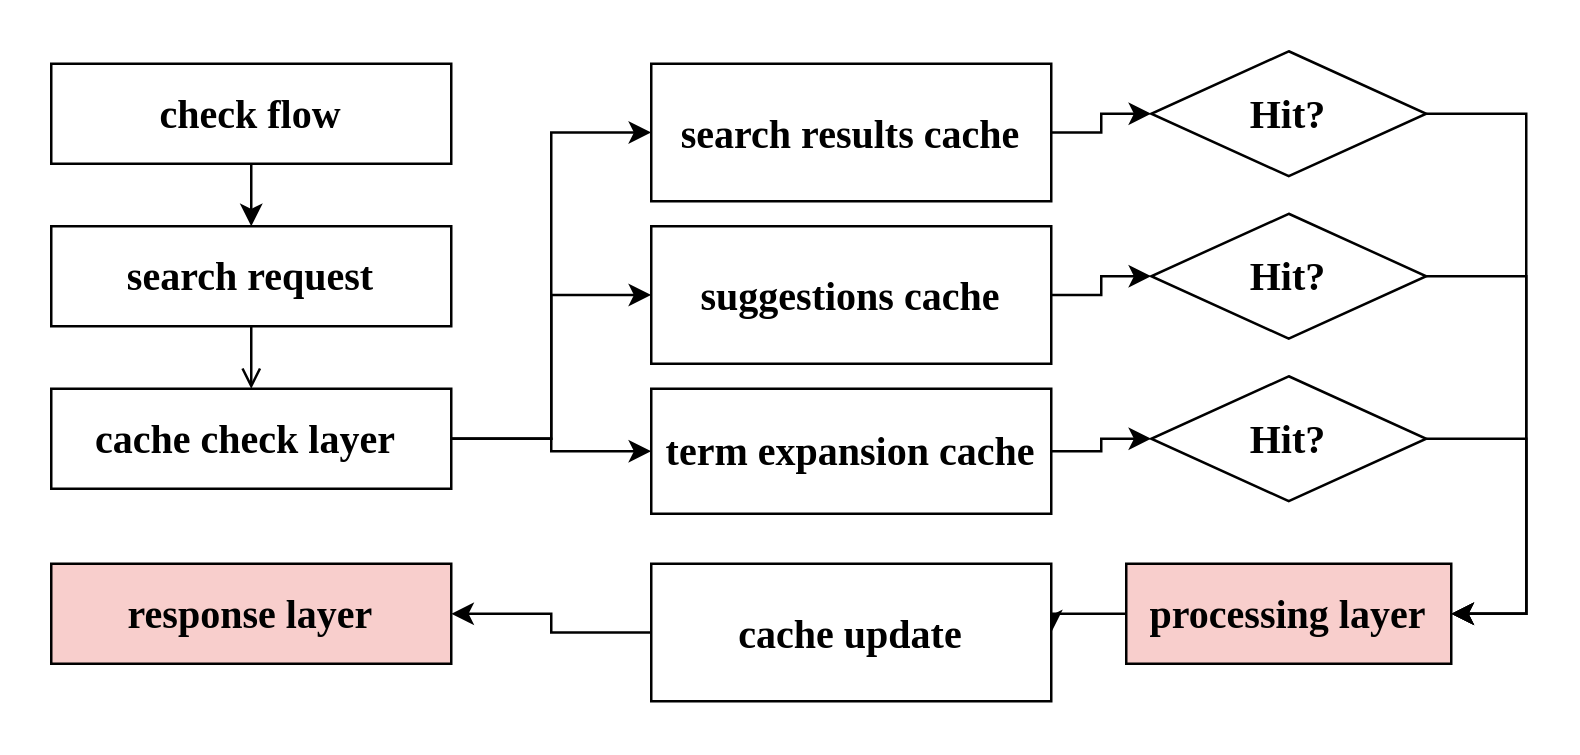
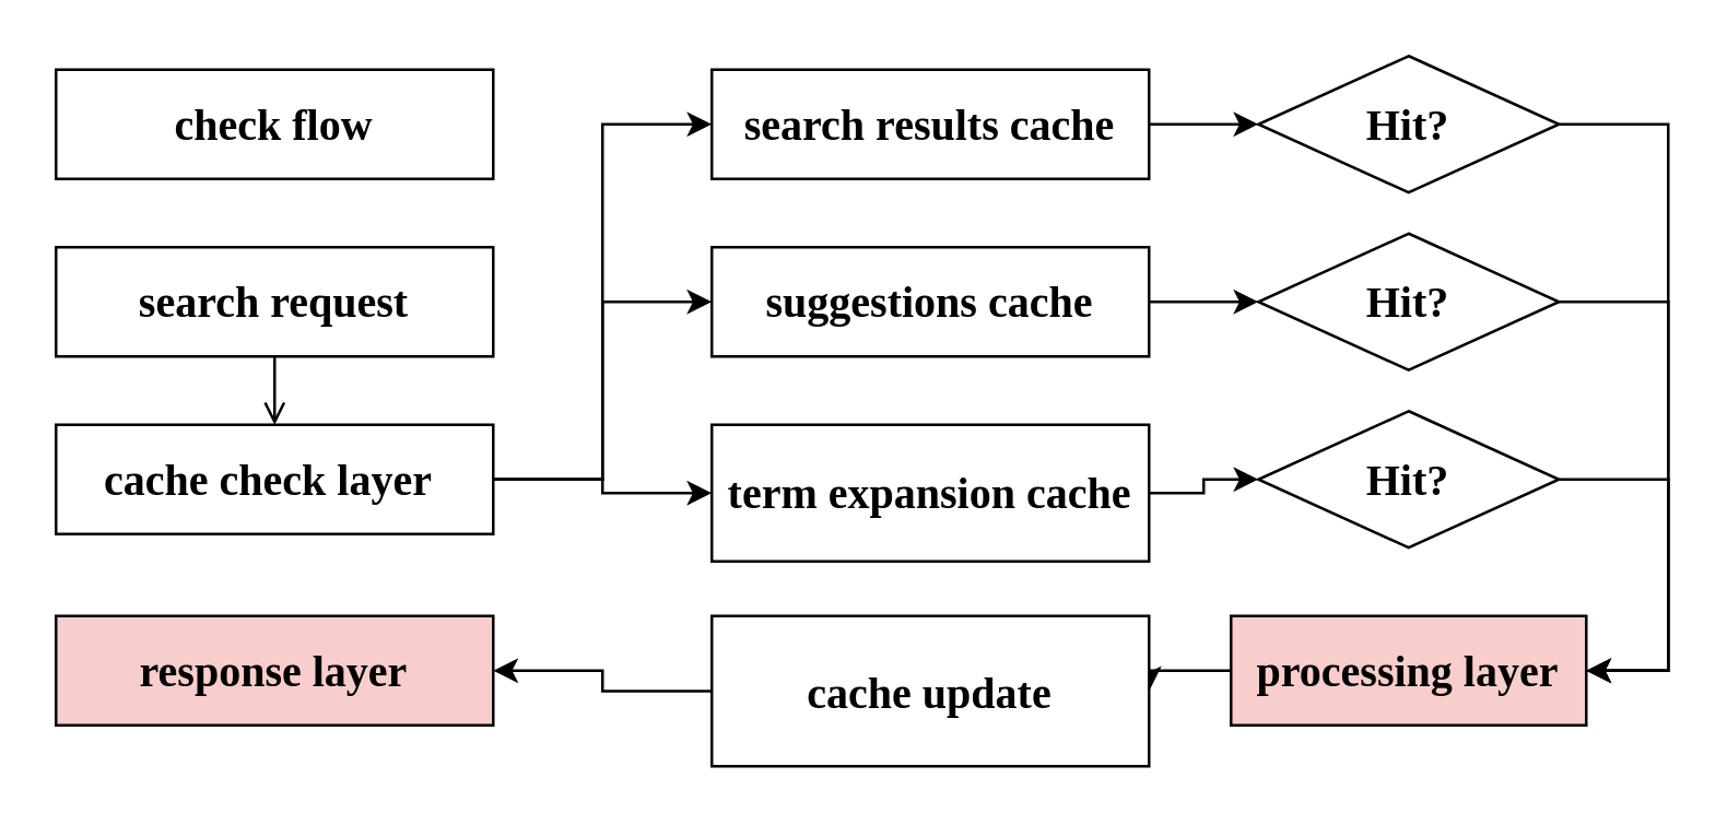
- <mxCell id="11" value="&lt;font style=&quot;font-size: 16px;&quot; face=&quot;Garamond&quot;&gt;&lt;b&gt;search results cache&lt;/b&gt;&lt;/font&gt;" style="rounded=0;whiteSpace=wrap;html=1;" vertex="1" parent="1"><mxGeometry x="260" y="25" width="160" height="55" as="geometry" /></mxCell>
+ <mxCell id="11" value="&lt;font style=&quot;font-size: 16px;&quot; face=&quot;Garamond&quot;&gt;&lt;b&gt;search results cache&lt;/b&gt;&lt;/font&gt;" style="rounded=0;whiteSpace=wrap;html=1;" vertex="1" parent="1"><mxGeometry x="260" y="25" width="160" height="40" as="geometry" /></mxCell>
- <mxCell id="2" value="" style="edgeStyle=orthogonalEdgeStyle;rounded=0;orthogonalLoop=1;jettySize=auto;html=1;entryX=0.5;entryY=0;entryDx=0;entryDy=0;" edge="1" parent="1" source="3" target="5"><mxGeometry relative="1" as="geometry"><mxPoint x="100" y="85" as="targetPoint" /></mxGeometry></mxCell>
- <mxCell id="15" value="&lt;font style=&quot;font-size: 16px;&quot; face=&quot;Garamond&quot;&gt;&lt;b&gt;suggestions cache&lt;/b&gt;&lt;/font&gt;" style="rounded=0;whiteSpace=wrap;html=1;" vertex="1" parent="1"><mxGeometry x="260" y="90" width="160" height="55" as="geometry" /></mxCell>
+ <mxCell id="15" value="&lt;font style=&quot;font-size: 16px;&quot; face=&quot;Garamond&quot;&gt;&lt;b&gt;suggestions cache&lt;/b&gt;&lt;/font&gt;" style="rounded=0;whiteSpace=wrap;html=1;" vertex="1" parent="1"><mxGeometry x="260" y="90" width="160" height="40" as="geometry" /></mxCell>
